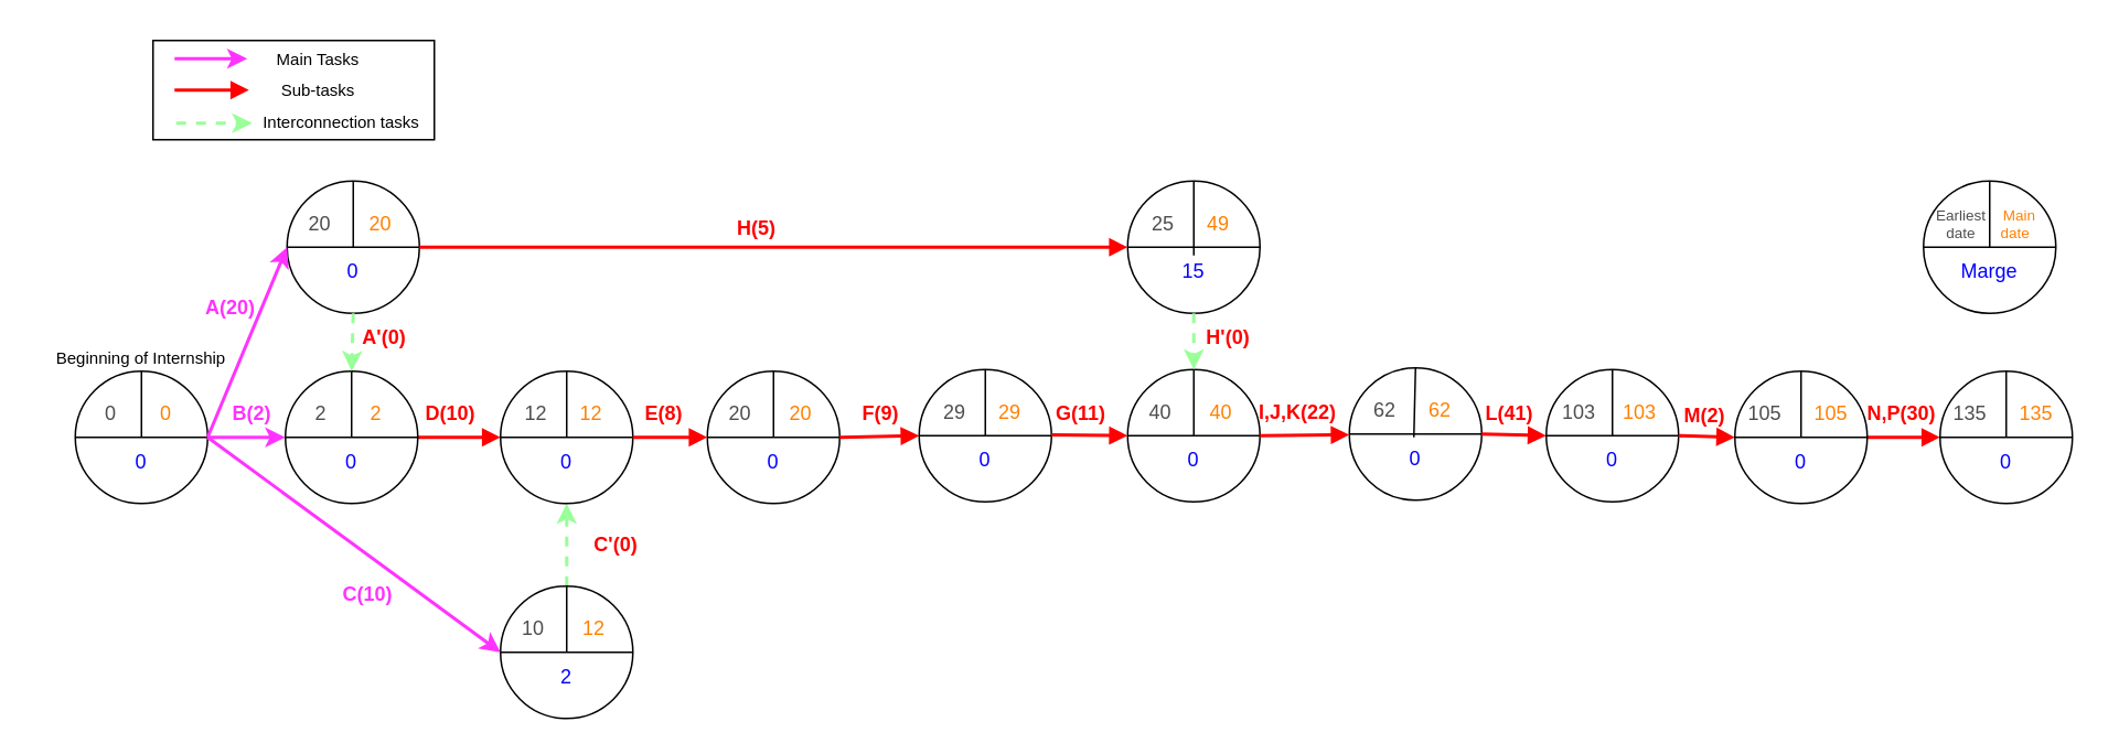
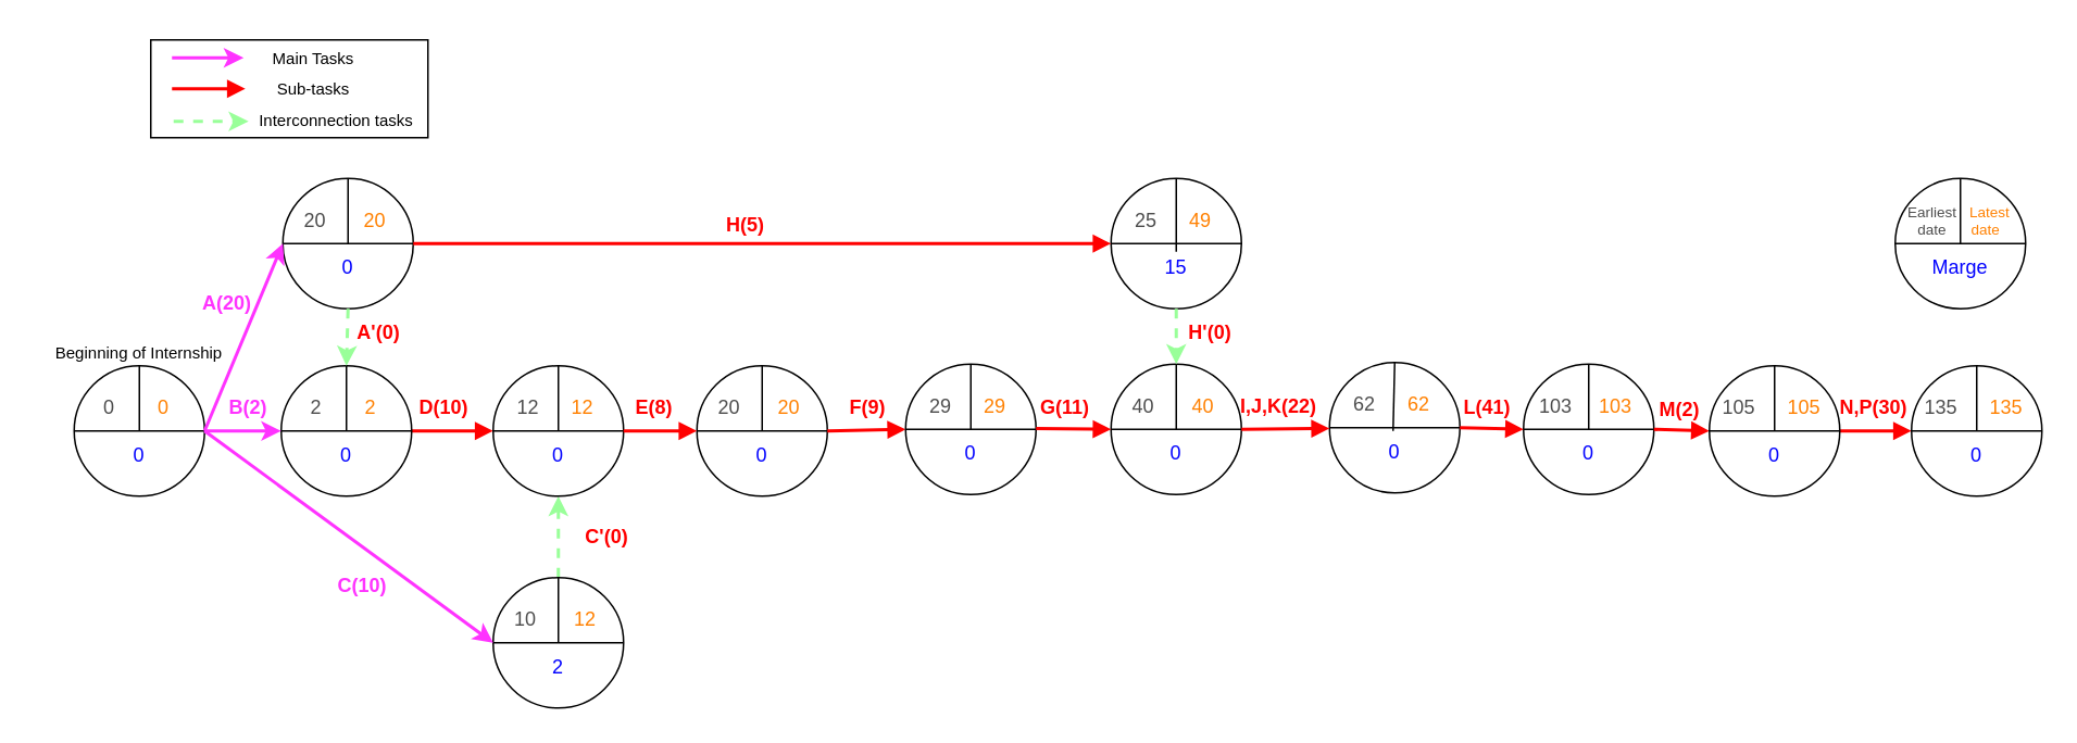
- <mxCell id="21" value="&lt;font color=&quot;#ff8000&quot; style=&quot;font-size: 9px;&quot;&gt;&amp;nbsp;Main &lt;br&gt;date&amp;nbsp;&lt;/font&gt;" style="text;html=1;strokeColor=none;fillColor=none;align=center;verticalAlign=middle;whiteSpace=wrap;rounded=0;fontSize=6;" parent="15" vertex="1"><mxGeometry x="40" y="11" width="34" height="30" as="geometry" /></mxCell>
+ <mxCell id="21" value="&lt;font color=&quot;#ff8000&quot; style=&quot;font-size: 9px;&quot;&gt;&amp;nbsp;Latest &lt;br&gt;date&amp;nbsp;&lt;/font&gt;" style="text;html=1;strokeColor=none;fillColor=none;align=center;verticalAlign=middle;whiteSpace=wrap;rounded=0;fontSize=6;" parent="15" vertex="1"><mxGeometry x="40" y="11" width="34" height="30" as="geometry" /></mxCell>
